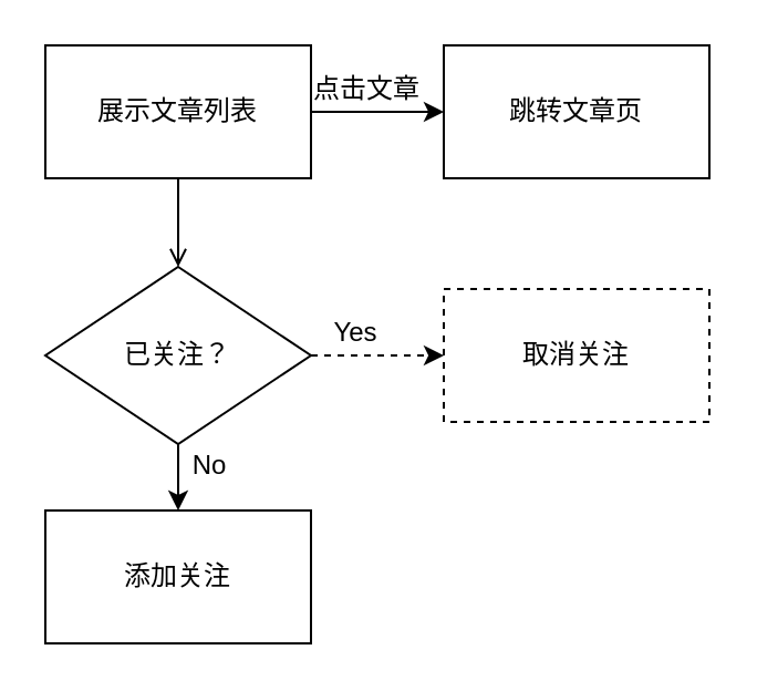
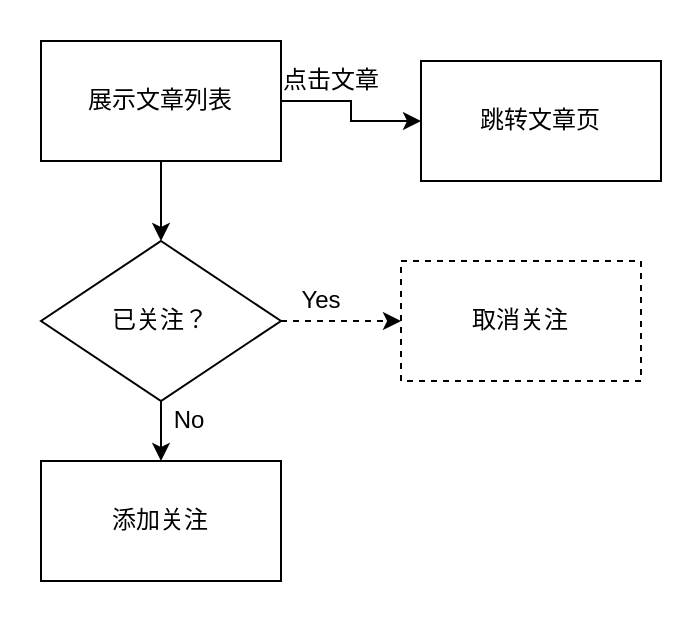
- <mxCell id="5" value="跳转文章页" style="rounded=0;whiteSpace=wrap;html=1;" vertex="1" parent="1"><mxGeometry x="200" y="20" width="120" height="60" as="geometry" /></mxCell>
+ <mxCell id="5" value="跳转文章页" style="rounded=0;whiteSpace=wrap;html=1;" vertex="1" parent="1"><mxGeometry x="210" y="30" width="120" height="60" as="geometry" /></mxCell>
- <mxCell id="2" value="" style="edgeStyle=orthogonalEdgeStyle;rounded=0;orthogonalLoop=1;jettySize=auto;html=1;entryX=0.5;entryY=0;entryDx=0;entryDy=0;endArrow=open;" edge="1" parent="1" source="4" target="8"><mxGeometry relative="1" as="geometry"><mxPoint x="80" y="120" as="targetPoint" /></mxGeometry></mxCell>
+ <mxCell id="2" value="" style="edgeStyle=orthogonalEdgeStyle;rounded=0;orthogonalLoop=1;jettySize=auto;html=1;entryX=0.5;entryY=0;entryDx=0;entryDy=0;" edge="1" parent="1" source="4" target="8"><mxGeometry relative="1" as="geometry"><mxPoint x="80" y="120" as="targetPoint" /></mxGeometry></mxCell>
